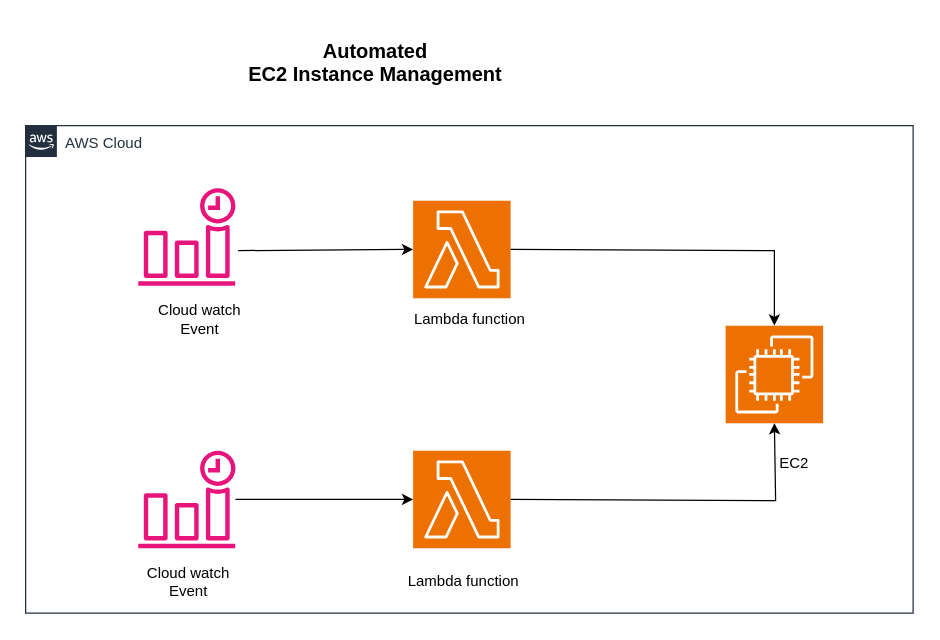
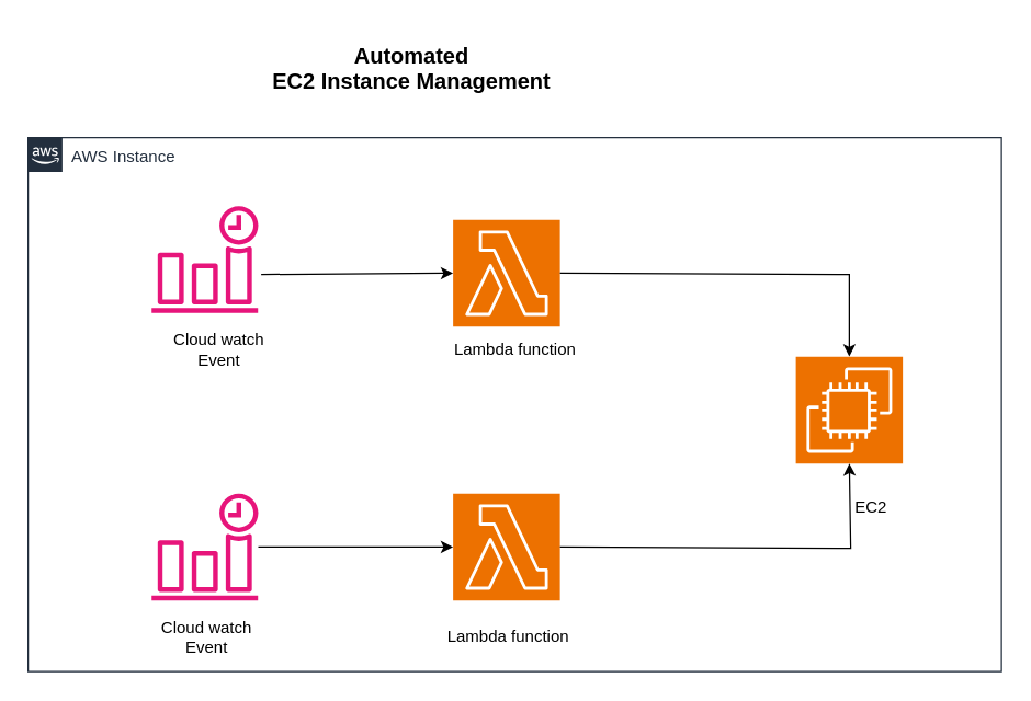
- <mxCell id="2" value="AWS Cloud" style="points=[[0,0],[0.25,0],[0.5,0],[0.75,0],[1,0],[1,0.25],[1,0.5],[1,0.75],[1,1],[0.75,1],[0.5,1],[0.25,1],[0,1],[0,0.75],[0,0.5],[0,0.25]];outlineConnect=0;gradientColor=none;html=1;whiteSpace=wrap;fontSize=12;fontStyle=0;container=1;pointerEvents=0;collapsible=0;recursiveResize=0;shape=mxgraph.aws4.group;grIcon=mxgraph.aws4.group_aws_cloud_alt;strokeColor=#232F3E;fillColor=none;verticalAlign=top;align=left;spacingLeft=30;fontColor=#232F3E;dashed=0;" vertex="1" parent="1"><mxGeometry x="20" y="100" width="710" height="390" as="geometry" /></mxCell>
+ <mxCell id="2" value="AWS Instance" style="points=[[0,0],[0.25,0],[0.5,0],[0.75,0],[1,0],[1,0.25],[1,0.5],[1,0.75],[1,1],[0.75,1],[0.5,1],[0.25,1],[0,1],[0,0.75],[0,0.5],[0,0.25]];outlineConnect=0;gradientColor=none;html=1;whiteSpace=wrap;fontSize=12;fontStyle=0;container=1;pointerEvents=0;collapsible=0;recursiveResize=0;shape=mxgraph.aws4.group;grIcon=mxgraph.aws4.group_aws_cloud_alt;strokeColor=#232F3E;fillColor=none;verticalAlign=top;align=left;spacingLeft=30;fontColor=#232F3E;dashed=0;" vertex="1" parent="1"><mxGeometry x="20" y="100" width="710" height="390" as="geometry" /></mxCell>
